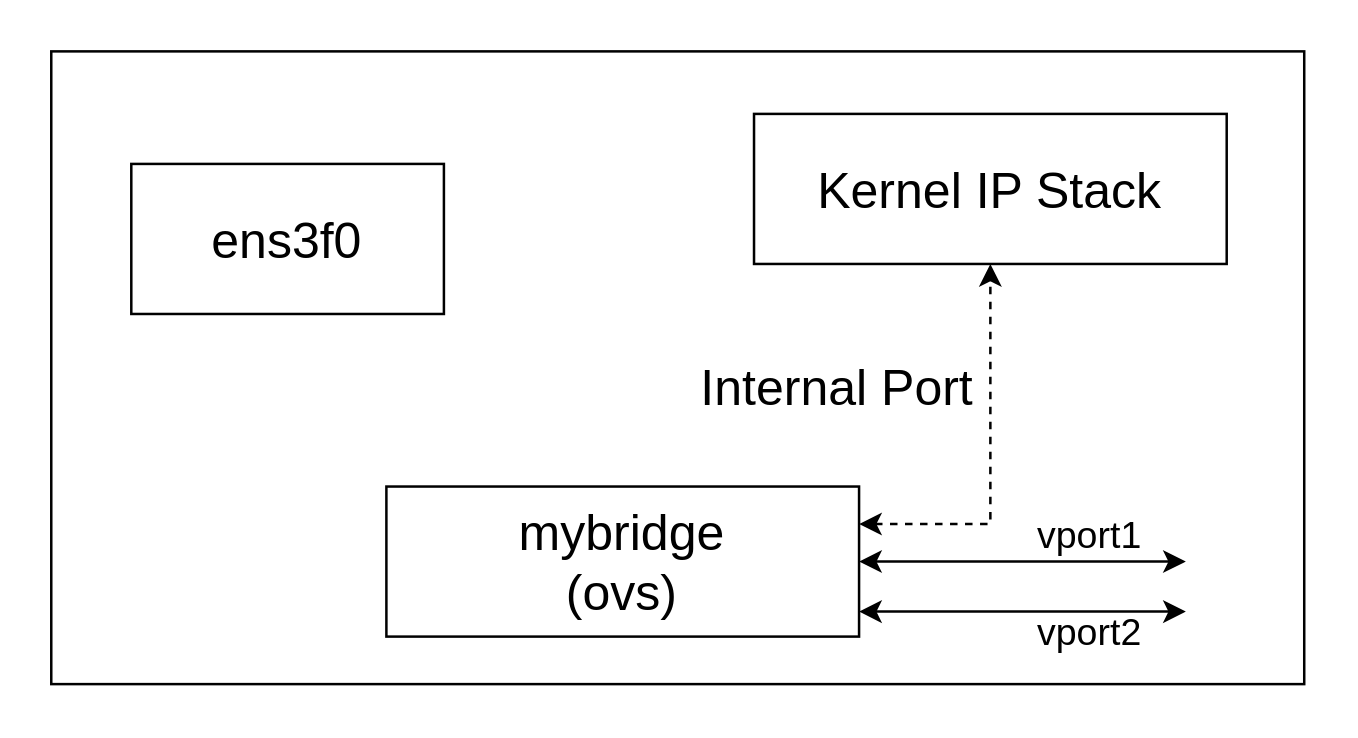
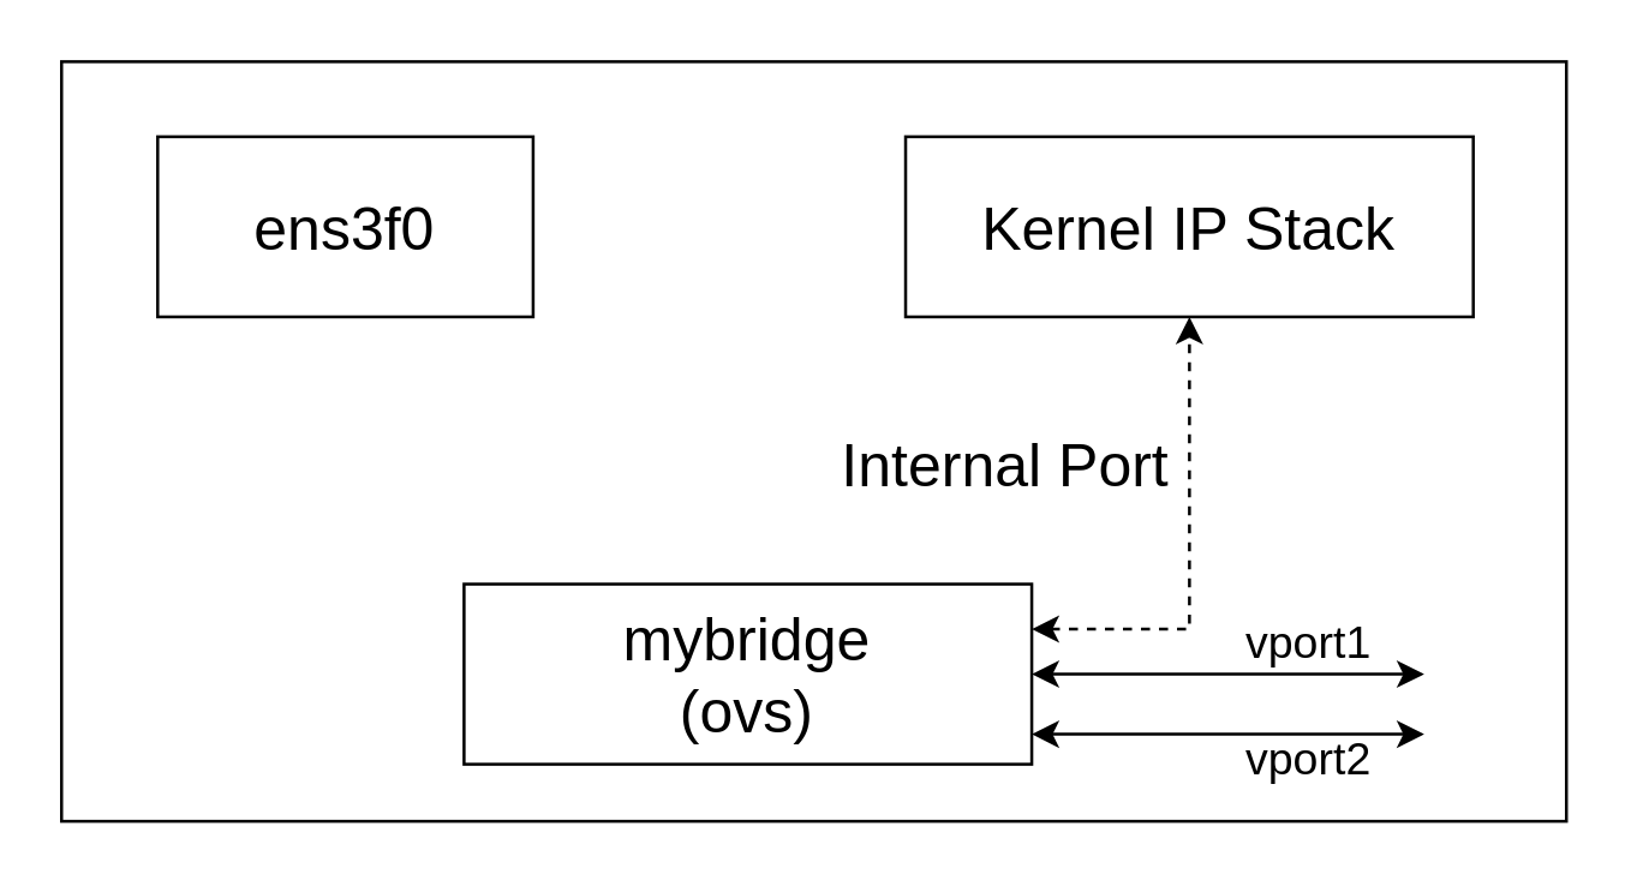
- <mxCell id="3" value="&lt;span style=&quot;font-size: 20px&quot;&gt;ens3f0&lt;/span&gt;" style="rounded=0;whiteSpace=wrap;html=1;" vertex="1" parent="1"><mxGeometry x="52" y="65" width="125" height="60" as="geometry" /></mxCell>
+ <mxCell id="3" value="&lt;span style=&quot;font-size: 20px&quot;&gt;ens3f0&lt;/span&gt;" style="rounded=0;whiteSpace=wrap;html=1;" vertex="1" parent="1"><mxGeometry x="52" y="45" width="125" height="60" as="geometry" /></mxCell>
